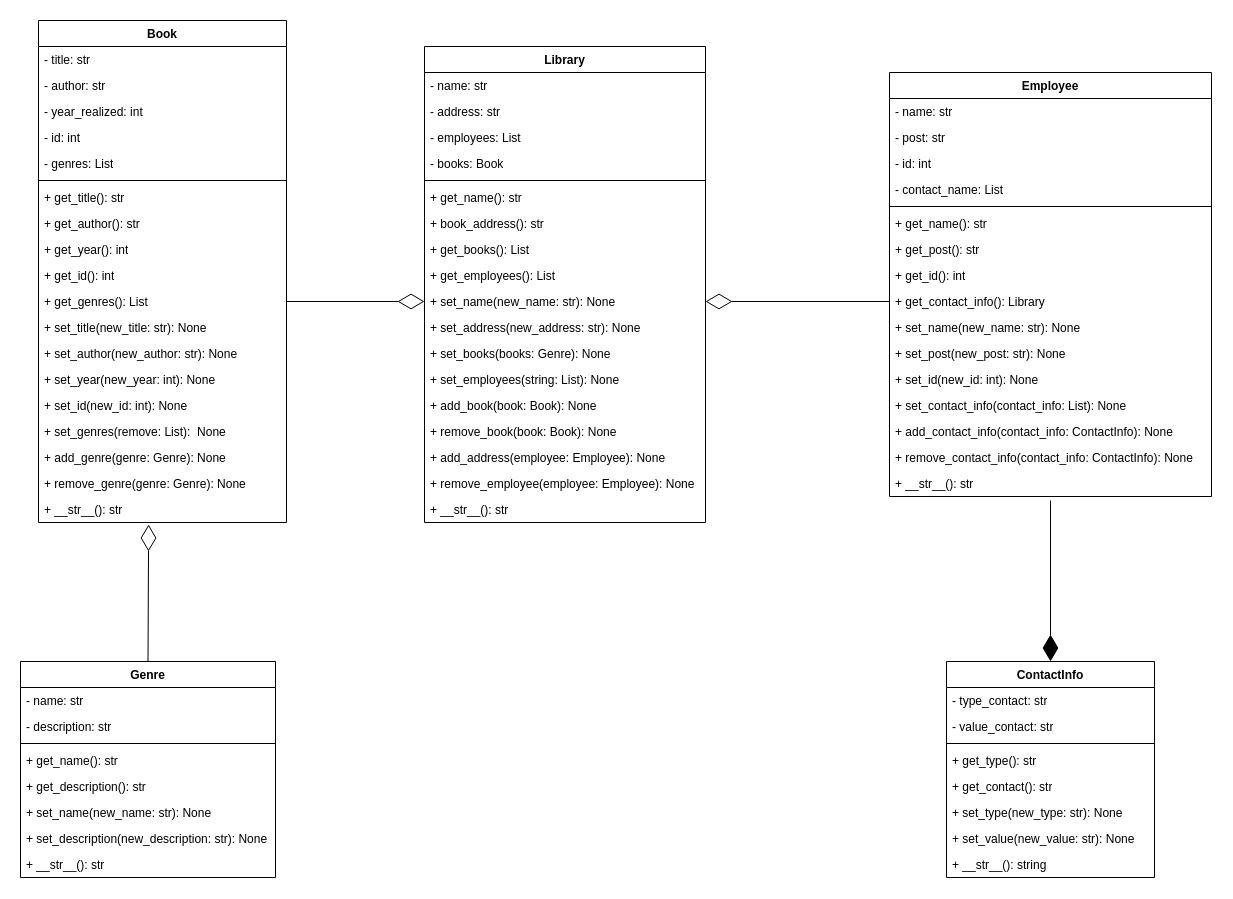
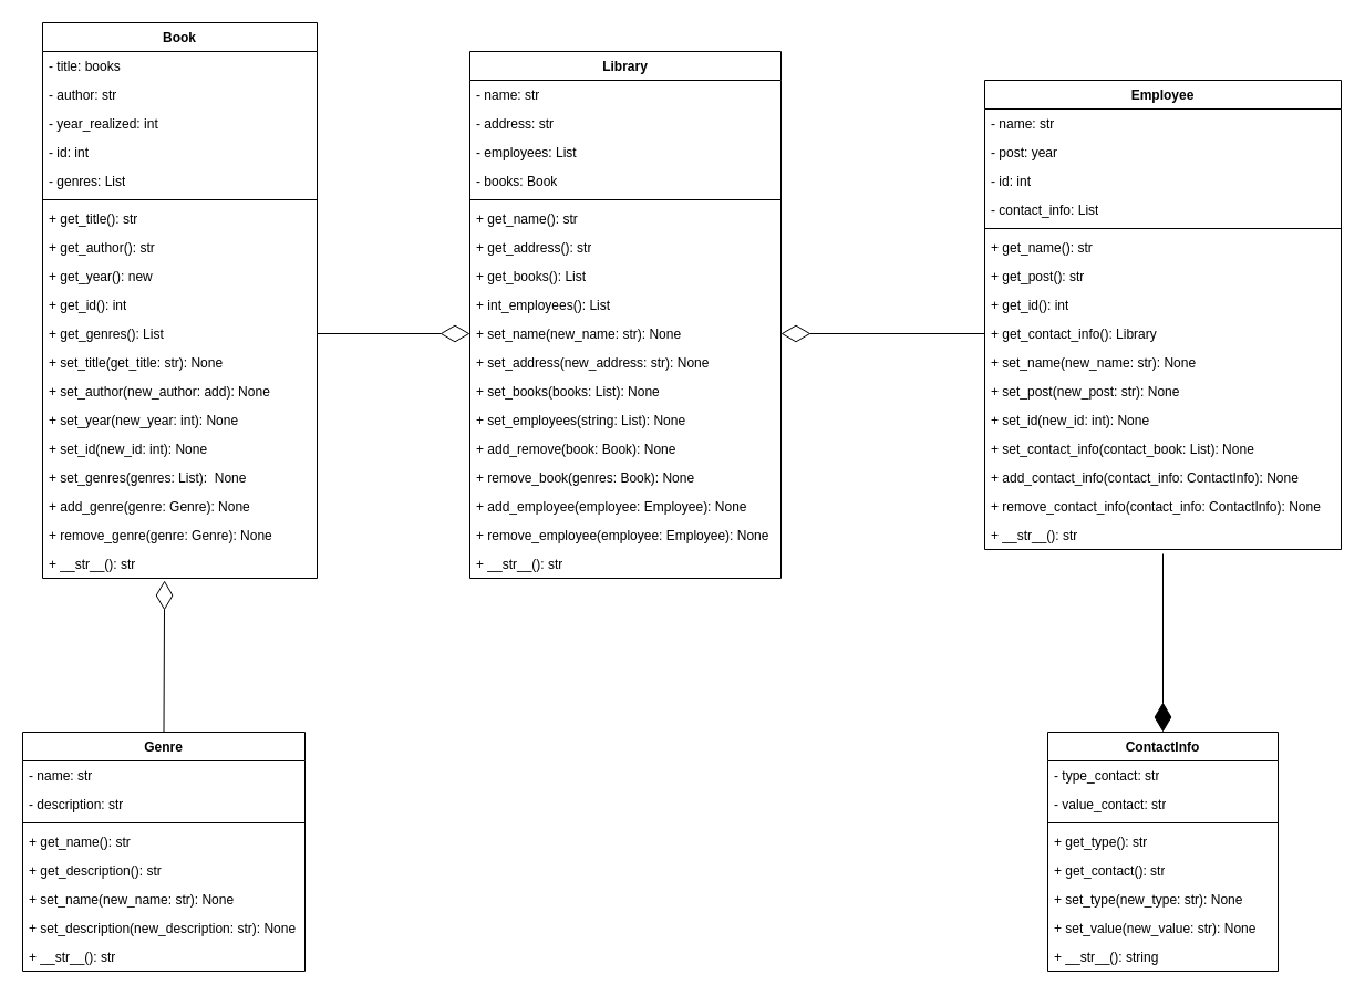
- <mxCell id="22" value="- title: str" style="text;strokeColor=none;fillColor=none;align=left;verticalAlign=top;spacingLeft=4;spacingRight=4;overflow=hidden;rotatable=0;points=[[0,0.5],[1,0.5]];portConstraint=eastwest;whiteSpace=wrap;html=1;" parent="21" vertex="1"><mxGeometry y="26" width="248" height="26" as="geometry" /></mxCell>
+ <mxCell id="22" value="- title: books" style="text;strokeColor=none;fillColor=none;align=left;verticalAlign=top;spacingLeft=4;spacingRight=4;overflow=hidden;rotatable=0;points=[[0,0.5],[1,0.5]];portConstraint=eastwest;whiteSpace=wrap;html=1;" parent="21" vertex="1"><mxGeometry y="26" width="248" height="26" as="geometry" /></mxCell>
- <mxCell id="43" value="- post: str" style="text;strokeColor=none;fillColor=none;align=left;verticalAlign=top;spacingLeft=4;spacingRight=4;overflow=hidden;rotatable=0;points=[[0,0.5],[1,0.5]];portConstraint=eastwest;whiteSpace=wrap;html=1;" parent="41" vertex="1"><mxGeometry y="52" width="322" height="26" as="geometry" /></mxCell>
+ <mxCell id="43" value="- post: year" style="text;strokeColor=none;fillColor=none;align=left;verticalAlign=top;spacingLeft=4;spacingRight=4;overflow=hidden;rotatable=0;points=[[0,0.5],[1,0.5]];portConstraint=eastwest;whiteSpace=wrap;html=1;" parent="41" vertex="1"><mxGeometry y="52" width="322" height="26" as="geometry" /></mxCell>
- <mxCell id="45" value="- contact_name: List" style="text;strokeColor=none;fillColor=none;align=left;verticalAlign=top;spacingLeft=4;spacingRight=4;overflow=hidden;rotatable=0;points=[[0,0.5],[1,0.5]];portConstraint=eastwest;whiteSpace=wrap;html=1;" parent="41" vertex="1"><mxGeometry y="104" width="322" height="26" as="geometry" /></mxCell>
+ <mxCell id="45" value="- contact_info: List" style="text;strokeColor=none;fillColor=none;align=left;verticalAlign=top;spacingLeft=4;spacingRight=4;overflow=hidden;rotatable=0;points=[[0,0.5],[1,0.5]];portConstraint=eastwest;whiteSpace=wrap;html=1;" parent="41" vertex="1"><mxGeometry y="104" width="322" height="26" as="geometry" /></mxCell>
- <mxCell id="9" value="+ book_address(): str" style="text;strokeColor=none;fillColor=none;align=left;verticalAlign=top;spacingLeft=4;spacingRight=4;overflow=hidden;rotatable=0;points=[[0,0.5],[1,0.5]];portConstraint=eastwest;whiteSpace=wrap;html=1;" parent="2" vertex="1"><mxGeometry y="164" width="281" height="26" as="geometry" /></mxCell>
+ <mxCell id="9" value="+ get_address(): str" style="text;strokeColor=none;fillColor=none;align=left;verticalAlign=top;spacingLeft=4;spacingRight=4;overflow=hidden;rotatable=0;points=[[0,0.5],[1,0.5]];portConstraint=eastwest;whiteSpace=wrap;html=1;" parent="2" vertex="1"><mxGeometry y="164" width="281" height="26" as="geometry" /></mxCell>
- <mxCell id="30" value="+ get_year(): int" style="text;strokeColor=none;fillColor=none;align=left;verticalAlign=top;spacingLeft=4;spacingRight=4;overflow=hidden;rotatable=0;points=[[0,0.5],[1,0.5]];portConstraint=eastwest;whiteSpace=wrap;html=1;" parent="21" vertex="1"><mxGeometry y="216" width="248" height="26" as="geometry" /></mxCell>
+ <mxCell id="30" value="+ get_year(): new" style="text;strokeColor=none;fillColor=none;align=left;verticalAlign=top;spacingLeft=4;spacingRight=4;overflow=hidden;rotatable=0;points=[[0,0.5],[1,0.5]];portConstraint=eastwest;whiteSpace=wrap;html=1;" parent="21" vertex="1"><mxGeometry y="216" width="248" height="26" as="geometry" /></mxCell>
- <mxCell id="11" value="+ get_employees(): List" style="text;strokeColor=none;fillColor=none;align=left;verticalAlign=top;spacingLeft=4;spacingRight=4;overflow=hidden;rotatable=0;points=[[0,0.5],[1,0.5]];portConstraint=eastwest;whiteSpace=wrap;html=1;" parent="2" vertex="1"><mxGeometry y="216" width="281" height="26" as="geometry" /></mxCell>
+ <mxCell id="11" value="+ int_employees(): List" style="text;strokeColor=none;fillColor=none;align=left;verticalAlign=top;spacingLeft=4;spacingRight=4;overflow=hidden;rotatable=0;points=[[0,0.5],[1,0.5]];portConstraint=eastwest;whiteSpace=wrap;html=1;" parent="2" vertex="1"><mxGeometry y="216" width="281" height="26" as="geometry" /></mxCell>
- <mxCell id="33" value="+ set_title(new_title: str): None" style="text;strokeColor=none;fillColor=none;align=left;verticalAlign=top;spacingLeft=4;spacingRight=4;overflow=hidden;rotatable=0;points=[[0,0.5],[1,0.5]];portConstraint=eastwest;whiteSpace=wrap;html=1;" parent="21" vertex="1"><mxGeometry y="294" width="248" height="26" as="geometry" /></mxCell>
+ <mxCell id="33" value="+ set_title(get_title: str): None" style="text;strokeColor=none;fillColor=none;align=left;verticalAlign=top;spacingLeft=4;spacingRight=4;overflow=hidden;rotatable=0;points=[[0,0.5],[1,0.5]];portConstraint=eastwest;whiteSpace=wrap;html=1;" parent="21" vertex="1"><mxGeometry y="294" width="248" height="26" as="geometry" /></mxCell>
- <mxCell id="34" value="+ set_author(new_author: str): None" style="text;strokeColor=none;fillColor=none;align=left;verticalAlign=top;spacingLeft=4;spacingRight=4;overflow=hidden;rotatable=0;points=[[0,0.5],[1,0.5]];portConstraint=eastwest;whiteSpace=wrap;html=1;" parent="21" vertex="1"><mxGeometry y="320" width="248" height="26" as="geometry" /></mxCell>
+ <mxCell id="34" value="+ set_author(new_author: add): None" style="text;strokeColor=none;fillColor=none;align=left;verticalAlign=top;spacingLeft=4;spacingRight=4;overflow=hidden;rotatable=0;points=[[0,0.5],[1,0.5]];portConstraint=eastwest;whiteSpace=wrap;html=1;" parent="21" vertex="1"><mxGeometry y="320" width="248" height="26" as="geometry" /></mxCell>
- <mxCell id="14" value="+ set_books(books: Genre): None" style="text;strokeColor=none;fillColor=none;align=left;verticalAlign=top;spacingLeft=4;spacingRight=4;overflow=hidden;rotatable=0;points=[[0,0.5],[1,0.5]];portConstraint=eastwest;whiteSpace=wrap;html=1;" parent="2" vertex="1"><mxGeometry y="294" width="281" height="26" as="geometry" /></mxCell>
+ <mxCell id="14" value="+ set_books(books: List): None" style="text;strokeColor=none;fillColor=none;align=left;verticalAlign=top;spacingLeft=4;spacingRight=4;overflow=hidden;rotatable=0;points=[[0,0.5],[1,0.5]];portConstraint=eastwest;whiteSpace=wrap;html=1;" parent="2" vertex="1"><mxGeometry y="294" width="281" height="26" as="geometry" /></mxCell>
- <mxCell id="16" value="+ add_book(book: Book): None" style="text;strokeColor=none;fillColor=none;align=left;verticalAlign=top;spacingLeft=4;spacingRight=4;overflow=hidden;rotatable=0;points=[[0,0.5],[1,0.5]];portConstraint=eastwest;whiteSpace=wrap;html=1;" parent="2" vertex="1"><mxGeometry y="346" width="281" height="26" as="geometry" /></mxCell>
+ <mxCell id="16" value="+ add_remove(book: Book): None" style="text;strokeColor=none;fillColor=none;align=left;verticalAlign=top;spacingLeft=4;spacingRight=4;overflow=hidden;rotatable=0;points=[[0,0.5],[1,0.5]];portConstraint=eastwest;whiteSpace=wrap;html=1;" parent="2" vertex="1"><mxGeometry y="346" width="281" height="26" as="geometry" /></mxCell>
- <mxCell id="54" value="+ set_contact_info(contact_info: List): None" style="text;strokeColor=none;fillColor=none;align=left;verticalAlign=top;spacingLeft=4;spacingRight=4;overflow=hidden;rotatable=0;points=[[0,0.5],[1,0.5]];portConstraint=eastwest;whiteSpace=wrap;html=1;" parent="41" vertex="1"><mxGeometry y="320" width="322" height="26" as="geometry" /></mxCell>
+ <mxCell id="54" value="+ set_contact_info(contact_book: List): None" style="text;strokeColor=none;fillColor=none;align=left;verticalAlign=top;spacingLeft=4;spacingRight=4;overflow=hidden;rotatable=0;points=[[0,0.5],[1,0.5]];portConstraint=eastwest;whiteSpace=wrap;html=1;" parent="41" vertex="1"><mxGeometry y="320" width="322" height="26" as="geometry" /></mxCell>
- <mxCell id="37" value="+ set_genres(remove: List):&amp;nbsp; None" style="text;strokeColor=none;fillColor=none;align=left;verticalAlign=top;spacingLeft=4;spacingRight=4;overflow=hidden;rotatable=0;points=[[0,0.5],[1,0.5]];portConstraint=eastwest;whiteSpace=wrap;html=1;" parent="21" vertex="1"><mxGeometry y="398" width="248" height="26" as="geometry" /></mxCell>
+ <mxCell id="37" value="+ set_genres(genres: List):&amp;nbsp; None" style="text;strokeColor=none;fillColor=none;align=left;verticalAlign=top;spacingLeft=4;spacingRight=4;overflow=hidden;rotatable=0;points=[[0,0.5],[1,0.5]];portConstraint=eastwest;whiteSpace=wrap;html=1;" parent="21" vertex="1"><mxGeometry y="398" width="248" height="26" as="geometry" /></mxCell>
- <mxCell id="17" value="+ remove_book(book: Book): None" style="text;strokeColor=none;fillColor=none;align=left;verticalAlign=top;spacingLeft=4;spacingRight=4;overflow=hidden;rotatable=0;points=[[0,0.5],[1,0.5]];portConstraint=eastwest;whiteSpace=wrap;html=1;" parent="2" vertex="1"><mxGeometry y="372" width="281" height="26" as="geometry" /></mxCell>
+ <mxCell id="17" value="+ remove_book(genres: Book): None" style="text;strokeColor=none;fillColor=none;align=left;verticalAlign=top;spacingLeft=4;spacingRight=4;overflow=hidden;rotatable=0;points=[[0,0.5],[1,0.5]];portConstraint=eastwest;whiteSpace=wrap;html=1;" parent="2" vertex="1"><mxGeometry y="372" width="281" height="26" as="geometry" /></mxCell>
- <mxCell id="18" value="+ add_address(employee: Employee): None" style="text;strokeColor=none;fillColor=none;align=left;verticalAlign=top;spacingLeft=4;spacingRight=4;overflow=hidden;rotatable=0;points=[[0,0.5],[1,0.5]];portConstraint=eastwest;whiteSpace=wrap;html=1;" parent="2" vertex="1"><mxGeometry y="398" width="281" height="26" as="geometry" /></mxCell>
+ <mxCell id="18" value="+ add_employee(employee: Employee): None" style="text;strokeColor=none;fillColor=none;align=left;verticalAlign=top;spacingLeft=4;spacingRight=4;overflow=hidden;rotatable=0;points=[[0,0.5],[1,0.5]];portConstraint=eastwest;whiteSpace=wrap;html=1;" parent="2" vertex="1"><mxGeometry y="398" width="281" height="26" as="geometry" /></mxCell>
